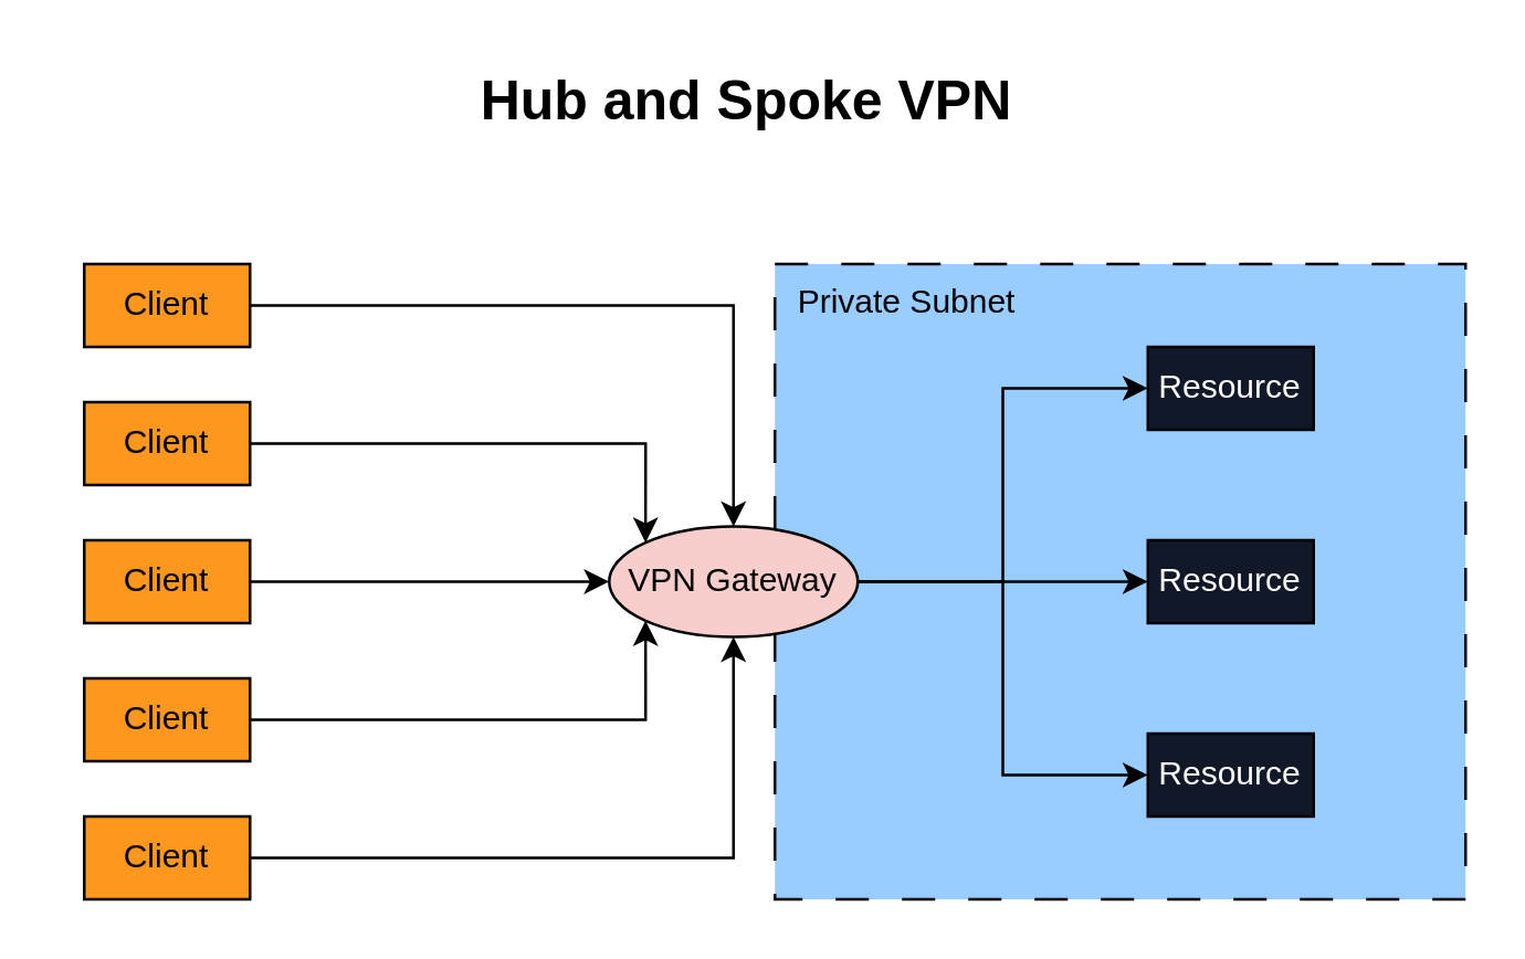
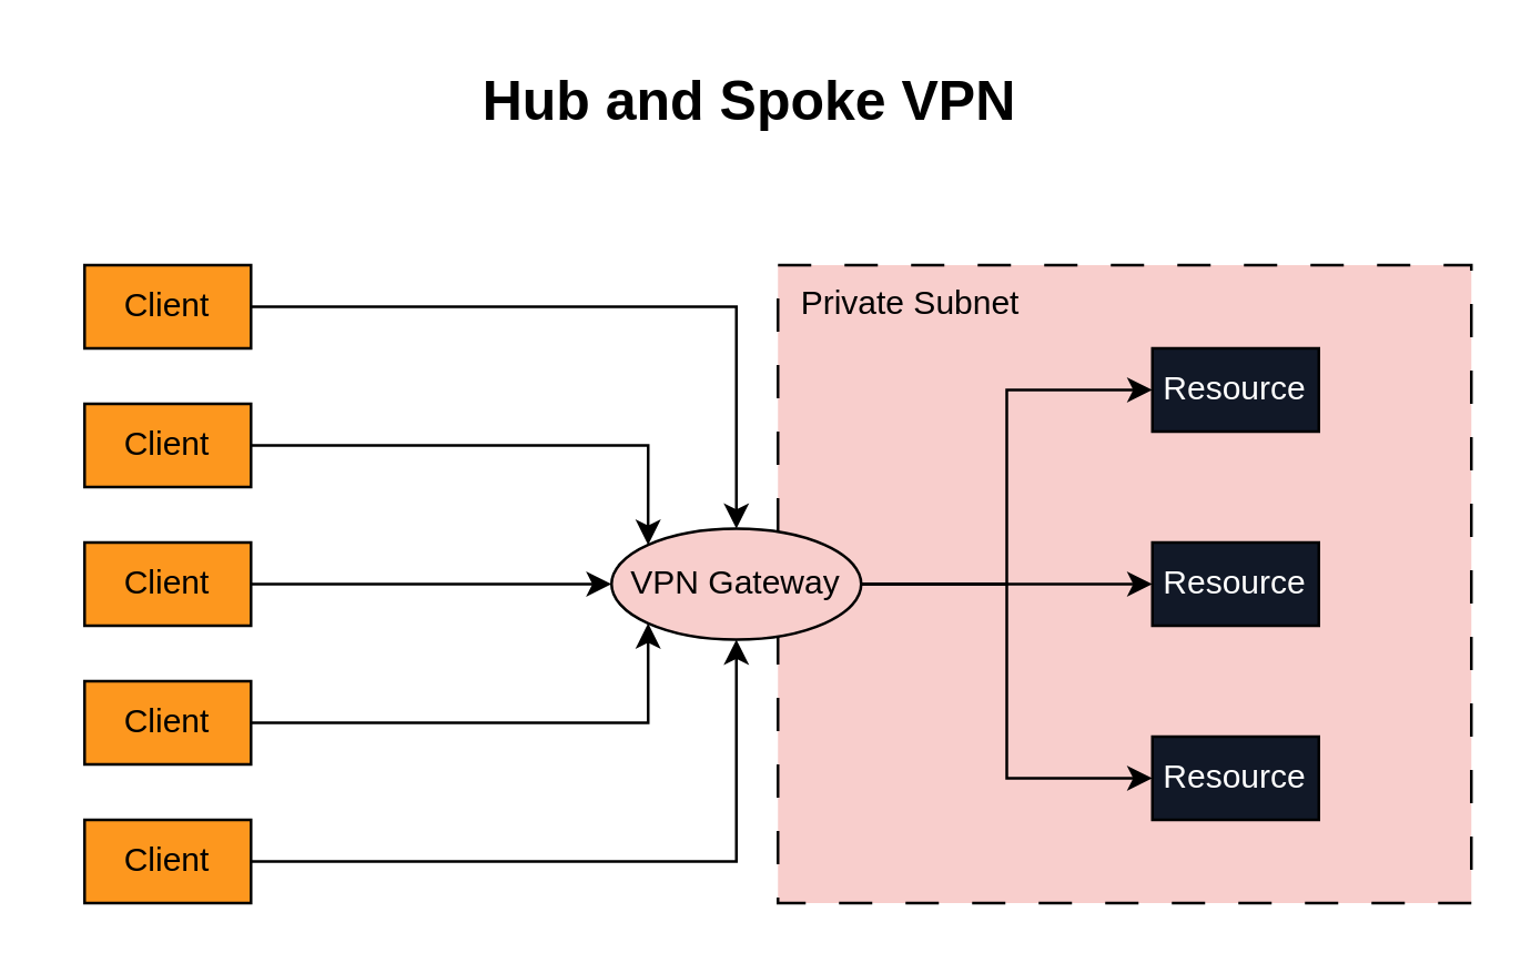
- <mxCell id="2" value="&amp;nbsp; Private Subnet" style="rounded=0;whiteSpace=wrap;html=1;dashed=1;dashPattern=12 12;align=left;verticalAlign=top;fillColor=#99CCFF;" vertex="1" parent="1"><mxGeometry x="280" y="95" width="250" height="230" as="geometry" /></mxCell>
+ <mxCell id="2" value="&amp;nbsp; Private Subnet" style="rounded=0;whiteSpace=wrap;html=1;dashed=1;dashPattern=12 12;align=left;verticalAlign=top;fillColor=#f8cecc;" vertex="1" parent="1"><mxGeometry x="280" y="95" width="250" height="230" as="geometry" /></mxCell>
